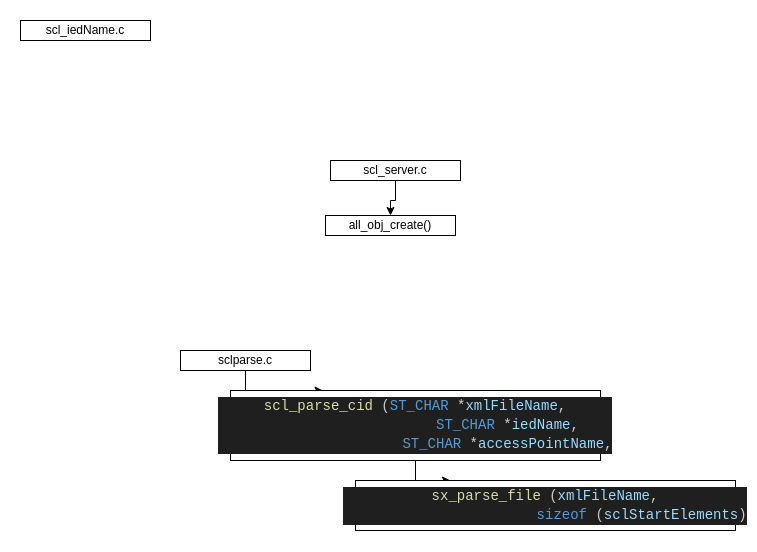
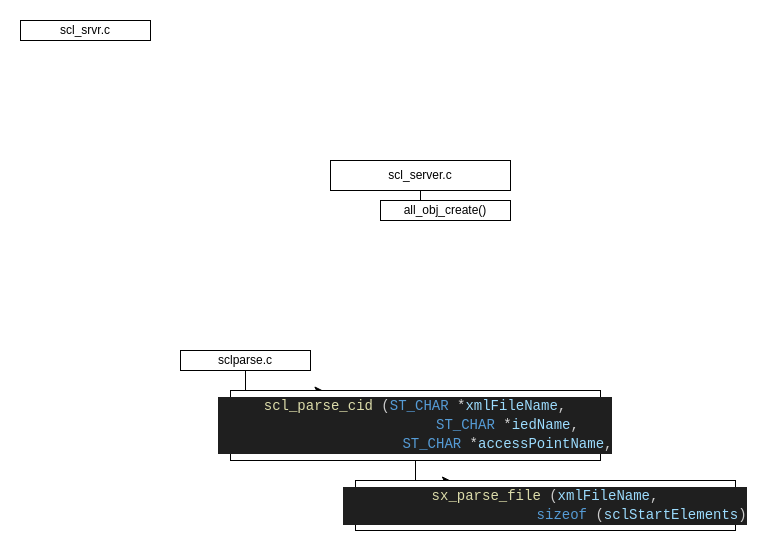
- <mxCell id="10" value="scl_iedName&lt;span style=&quot;background-color: initial;&quot;&gt;.c&lt;/span&gt;" style="rounded=0;whiteSpace=wrap;html=1;" parent="1" vertex="1"><mxGeometry x="20" y="20" width="130" height="20" as="geometry" /></mxCell>
+ <mxCell id="10" value="scl_srvr&lt;span style=&quot;background-color: initial;&quot;&gt;.c&lt;/span&gt;" style="rounded=0;whiteSpace=wrap;html=1;" parent="1" vertex="1"><mxGeometry x="20" y="20" width="130" height="20" as="geometry" /></mxCell>
- <mxCell id="3" value="scl_server.c" style="rounded=0;whiteSpace=wrap;html=1;" parent="1" vertex="1"><mxGeometry x="330" y="160" width="130" height="20" as="geometry" /></mxCell>
+ <mxCell id="3" value="scl_server.c" style="rounded=0;whiteSpace=wrap;html=1;" parent="1" vertex="1"><mxGeometry x="330" y="160" width="180" height="30" as="geometry" /></mxCell>
- <mxCell id="4" value="all_obj_create()" style="rounded=0;whiteSpace=wrap;html=1;" parent="1" vertex="1"><mxGeometry x="325" y="215" width="130" height="20" as="geometry" /></mxCell>
+ <mxCell id="4" value="all_obj_create()" style="rounded=0;whiteSpace=wrap;html=1;" parent="1" vertex="1"><mxGeometry x="380" y="200" width="130" height="20" as="geometry" /></mxCell>
